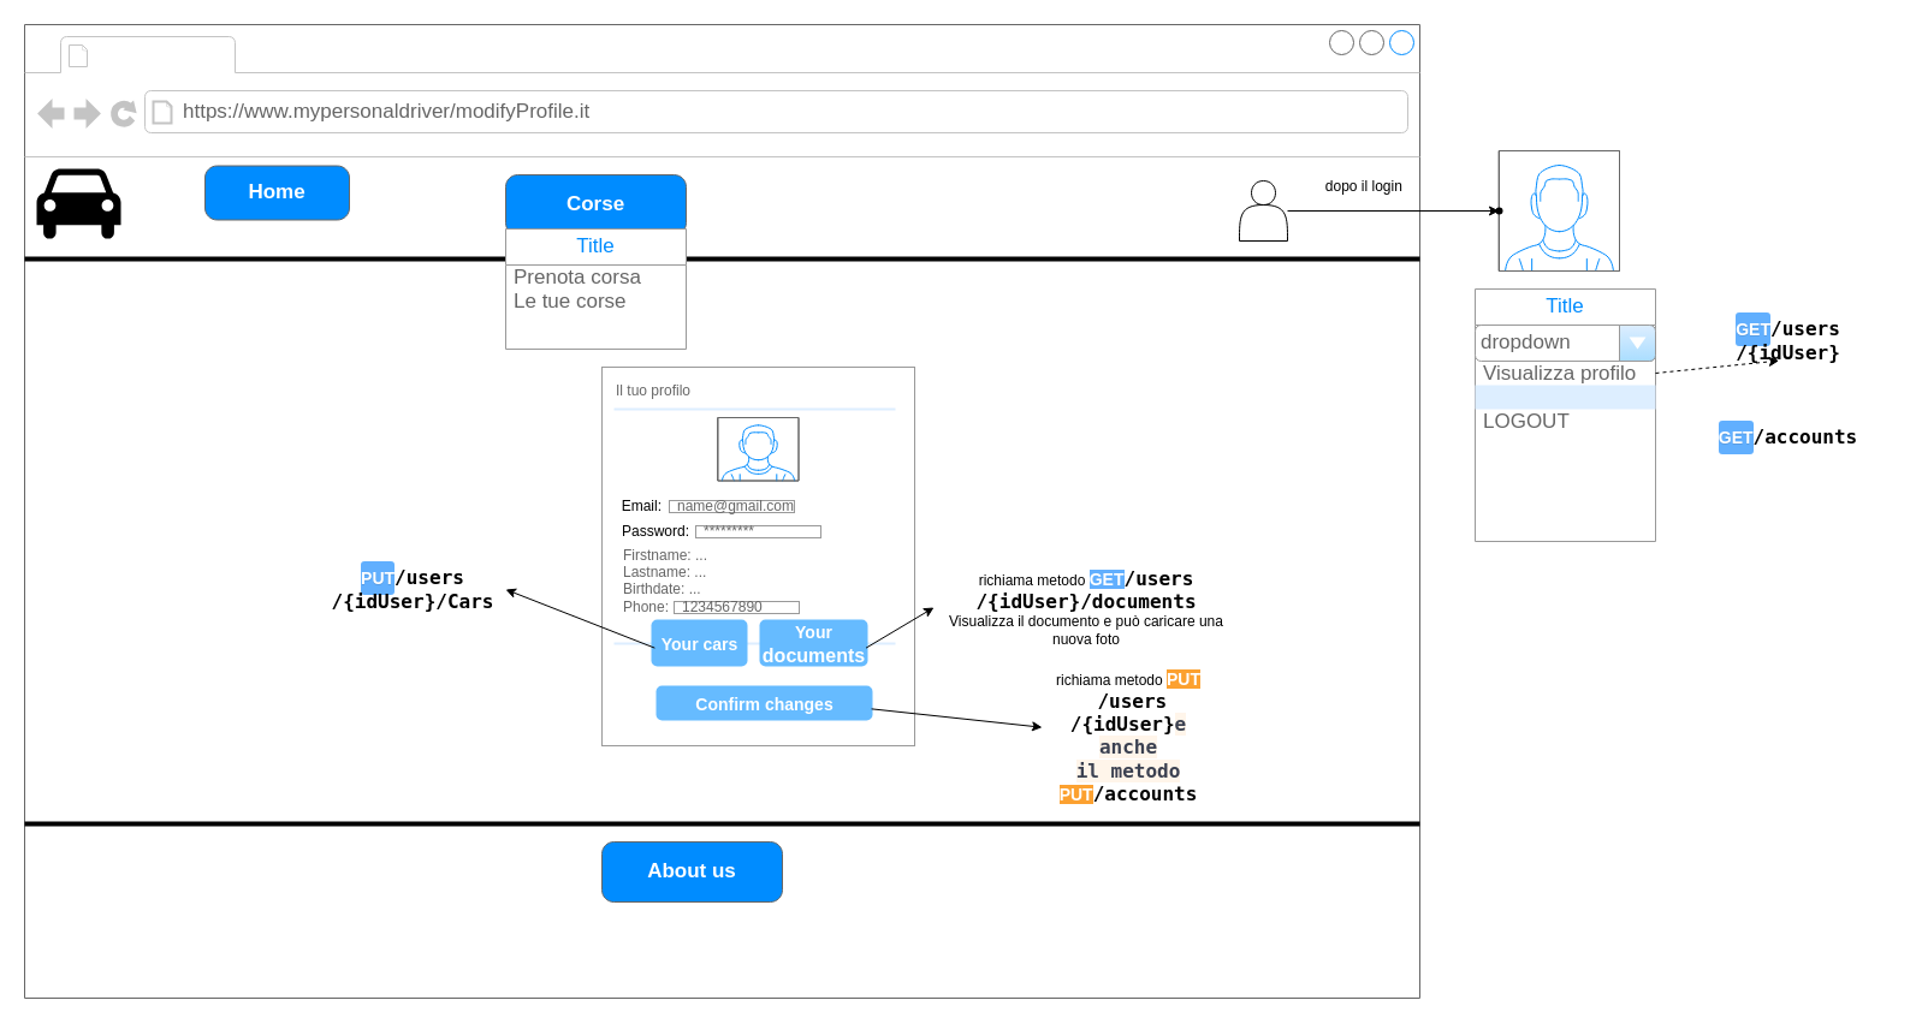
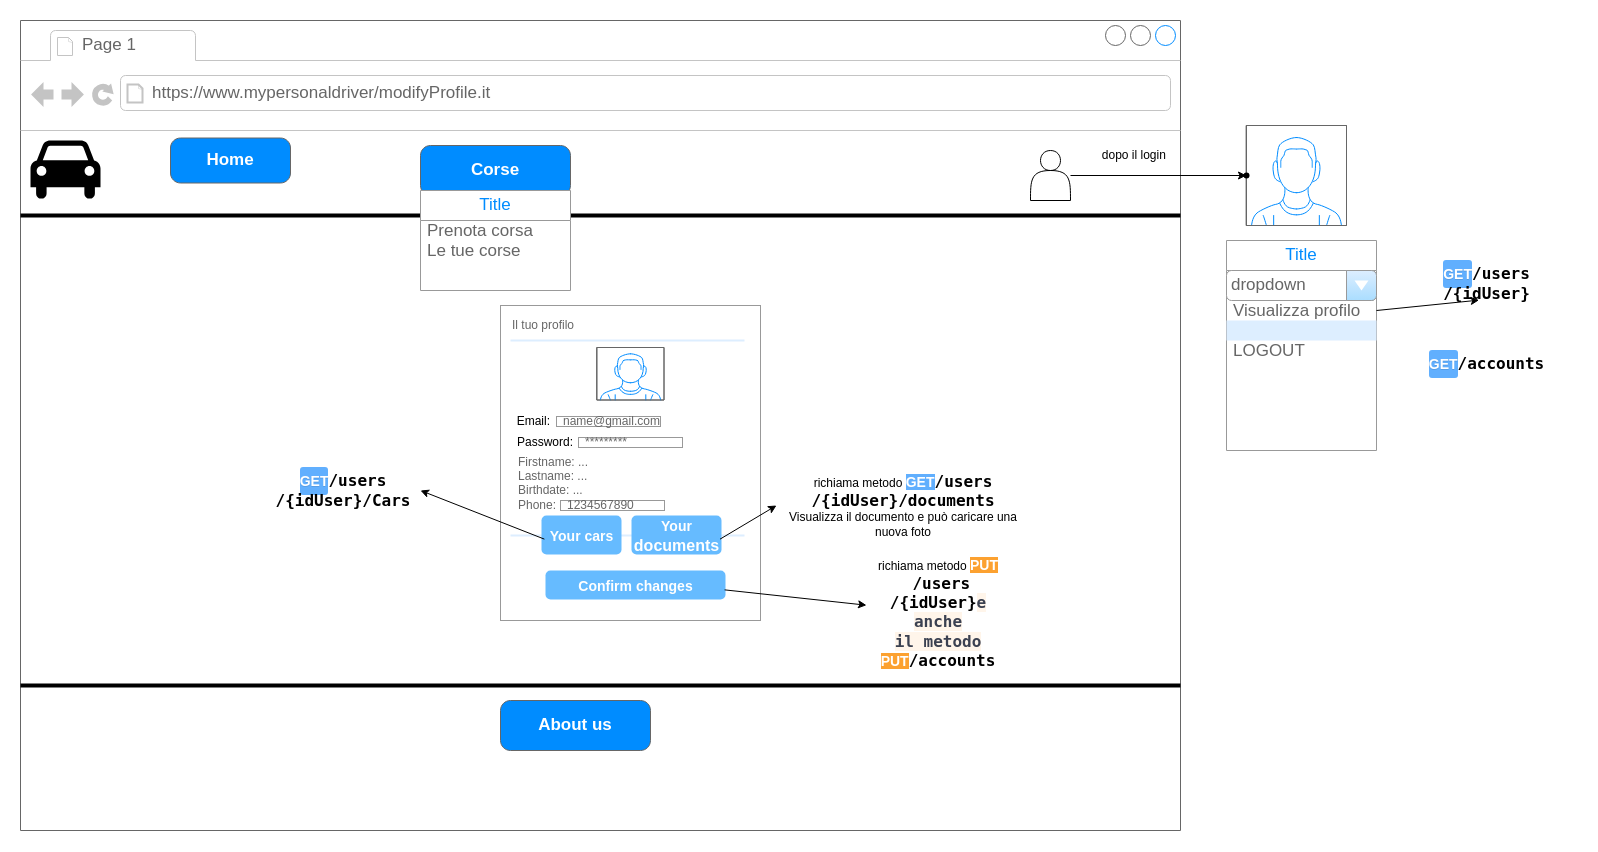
+ <mxCell id="3" value="Page 1" style="strokeWidth=1;shadow=0;dashed=0;align=center;html=1;shape=mxgraph.mockup.containers.anchor;fontSize=17;fontColor=#666666;align=left;whiteSpace=wrap;" vertex="1" parent="2"><mxGeometry x="60" y="12" width="110" height="26" as="geometry" /></mxCell>
- <mxCell id="48" value="" style="endArrow=classic;html=1;rounded=0;exitX=1;exitY=0.5;exitDx=0;exitDy=0;entryX=0.459;entryY=1.054;entryDx=0;entryDy=0;entryPerimeter=0;dashed=1;" edge="1" parent="1" source="43" target="47"><mxGeometry width="50" height="50" relative="1" as="geometry"><mxPoint x="1236" y="450" as="sourcePoint" /><mxPoint x="1286" y="400" as="targetPoint" /></mxGeometry></mxCell>
+ <mxCell id="48" value="" style="endArrow=classic;html=1;rounded=0;exitX=1;exitY=0.5;exitDx=0;exitDy=0;entryX=0.459;entryY=1.054;entryDx=0;entryDy=0;entryPerimeter=0;" edge="1" parent="1" source="43" target="47"><mxGeometry width="50" height="50" relative="1" as="geometry"><mxPoint x="1236" y="450" as="sourcePoint" /><mxPoint x="1286" y="400" as="targetPoint" /></mxGeometry></mxCell>
- <mxCell id="30" value="&lt;span style=&quot;box-sizing: border-box; background: rgb(97, 175, 254); border-radius: 3px; color: rgb(255, 255, 255); font-family: sans-serif; font-size: 14px; font-weight: 700; min-width: 80px; padding: 6px 0px; text-shadow: rgba(0, 0, 0, 0.1) 0px 1px 0px;&quot; class=&quot;opblock-summary-method&quot;&gt;PUT&lt;/span&gt;&lt;a style=&quot;font-family: monospace; font-size: 16px; font-weight: 600; background-color: transparent; color: inherit; text-align: start; box-sizing: border-box; cursor: pointer; text-decoration: inherit; display: inline !important;&quot; class=&quot;nostyle&quot;&gt;&lt;span style=&quot;box-sizing: border-box;&quot;&gt;/users&lt;wbr style=&quot;box-sizing: border-box;&quot;&gt;/{idUser}&lt;wbr style=&quot;box-sizing: border-box;&quot;&gt;/Cars&lt;/span&gt;&lt;/a&gt;" style="text;html=1;align=center;verticalAlign=middle;whiteSpace=wrap;rounded=0;" vertex="1" parent="2"><mxGeometry x="246" y="440" width="154" height="60" as="geometry" /></mxCell>
+ <mxCell id="30" value="&lt;span style=&quot;box-sizing: border-box; background: rgb(97, 175, 254); border-radius: 3px; color: rgb(255, 255, 255); font-family: sans-serif; font-size: 14px; font-weight: 700; min-width: 80px; padding: 6px 0px; text-shadow: rgba(0, 0, 0, 0.1) 0px 1px 0px;&quot; class=&quot;opblock-summary-method&quot;&gt;GET&lt;/span&gt;&lt;a style=&quot;font-family: monospace; font-size: 16px; font-weight: 600; background-color: transparent; color: inherit; text-align: start; box-sizing: border-box; cursor: pointer; text-decoration: inherit; display: inline !important;&quot; class=&quot;nostyle&quot;&gt;&lt;span style=&quot;box-sizing: border-box;&quot;&gt;/users&lt;wbr style=&quot;box-sizing: border-box;&quot;&gt;/{idUser}&lt;wbr style=&quot;box-sizing: border-box;&quot;&gt;/Cars&lt;/span&gt;&lt;/a&gt;" style="text;html=1;align=center;verticalAlign=middle;whiteSpace=wrap;rounded=0;" vertex="1" parent="2"><mxGeometry x="246" y="440" width="154" height="60" as="geometry" /></mxCell>
